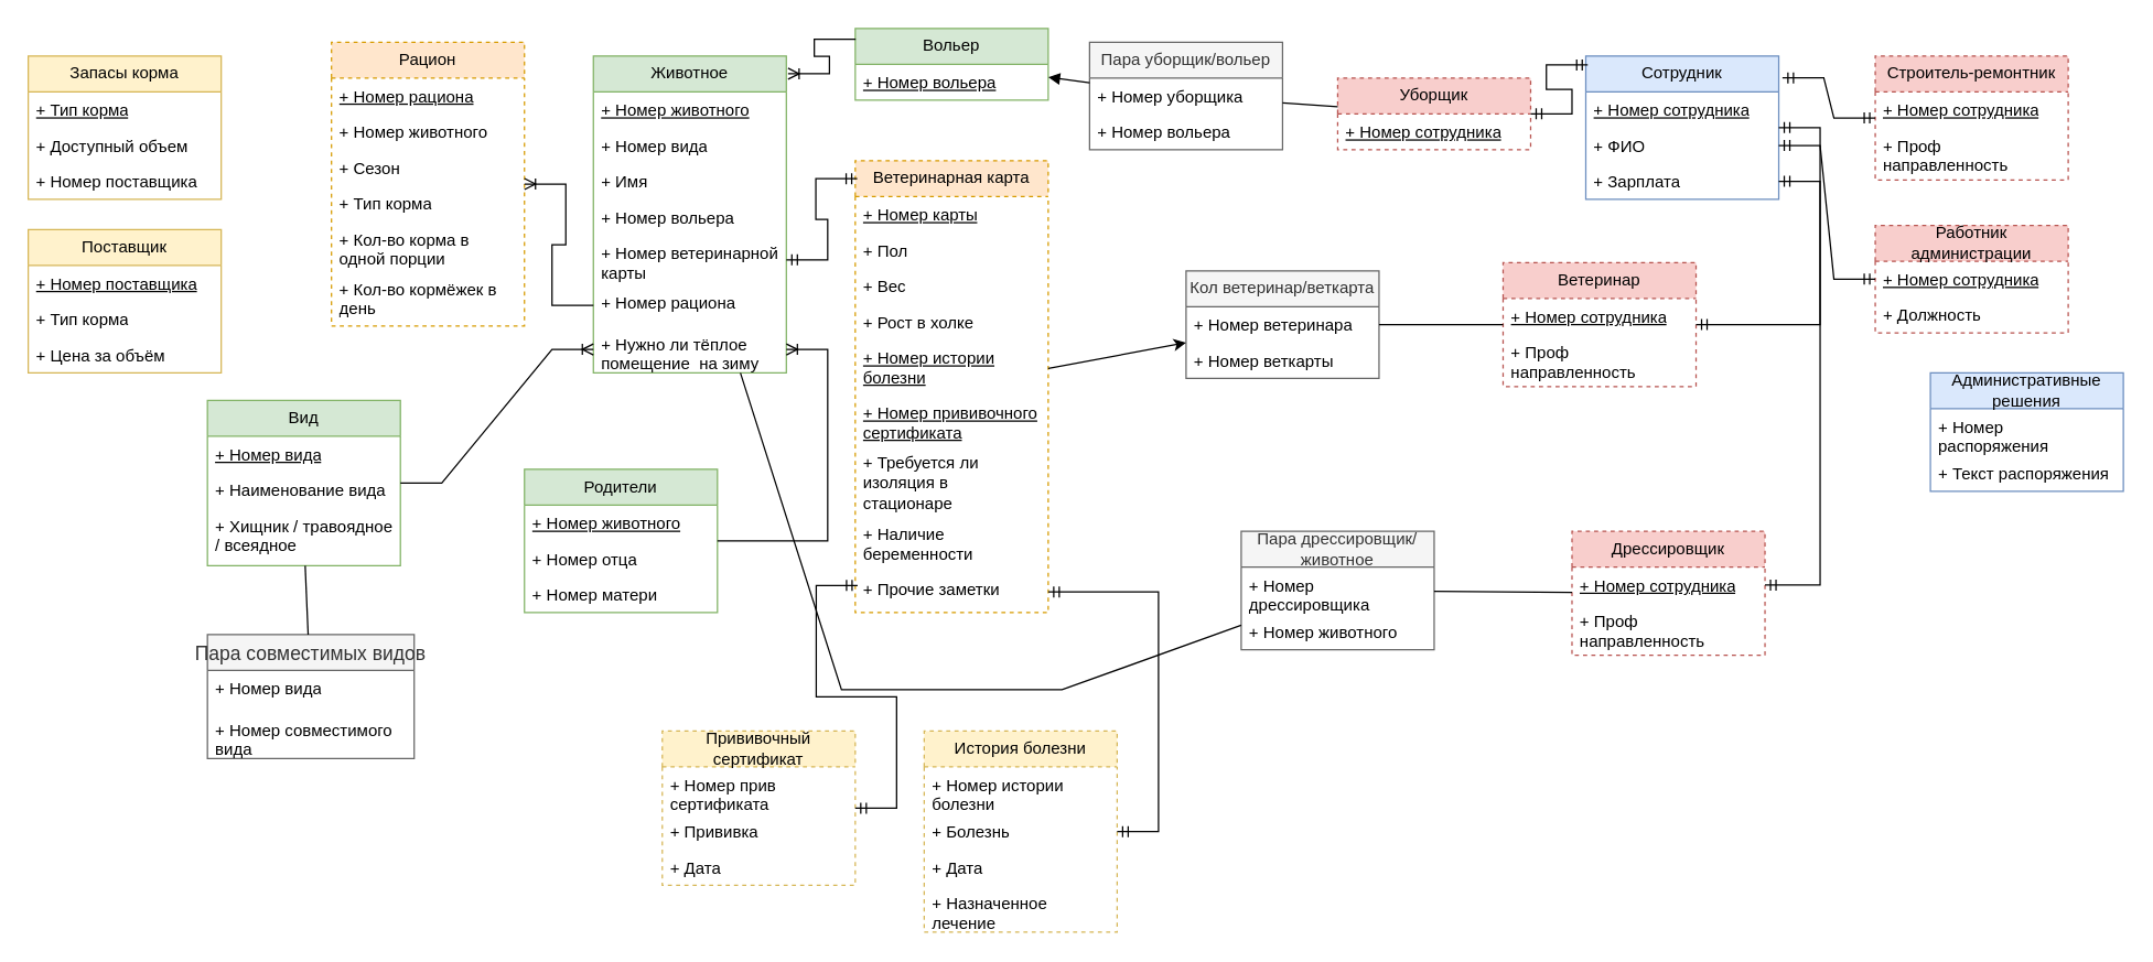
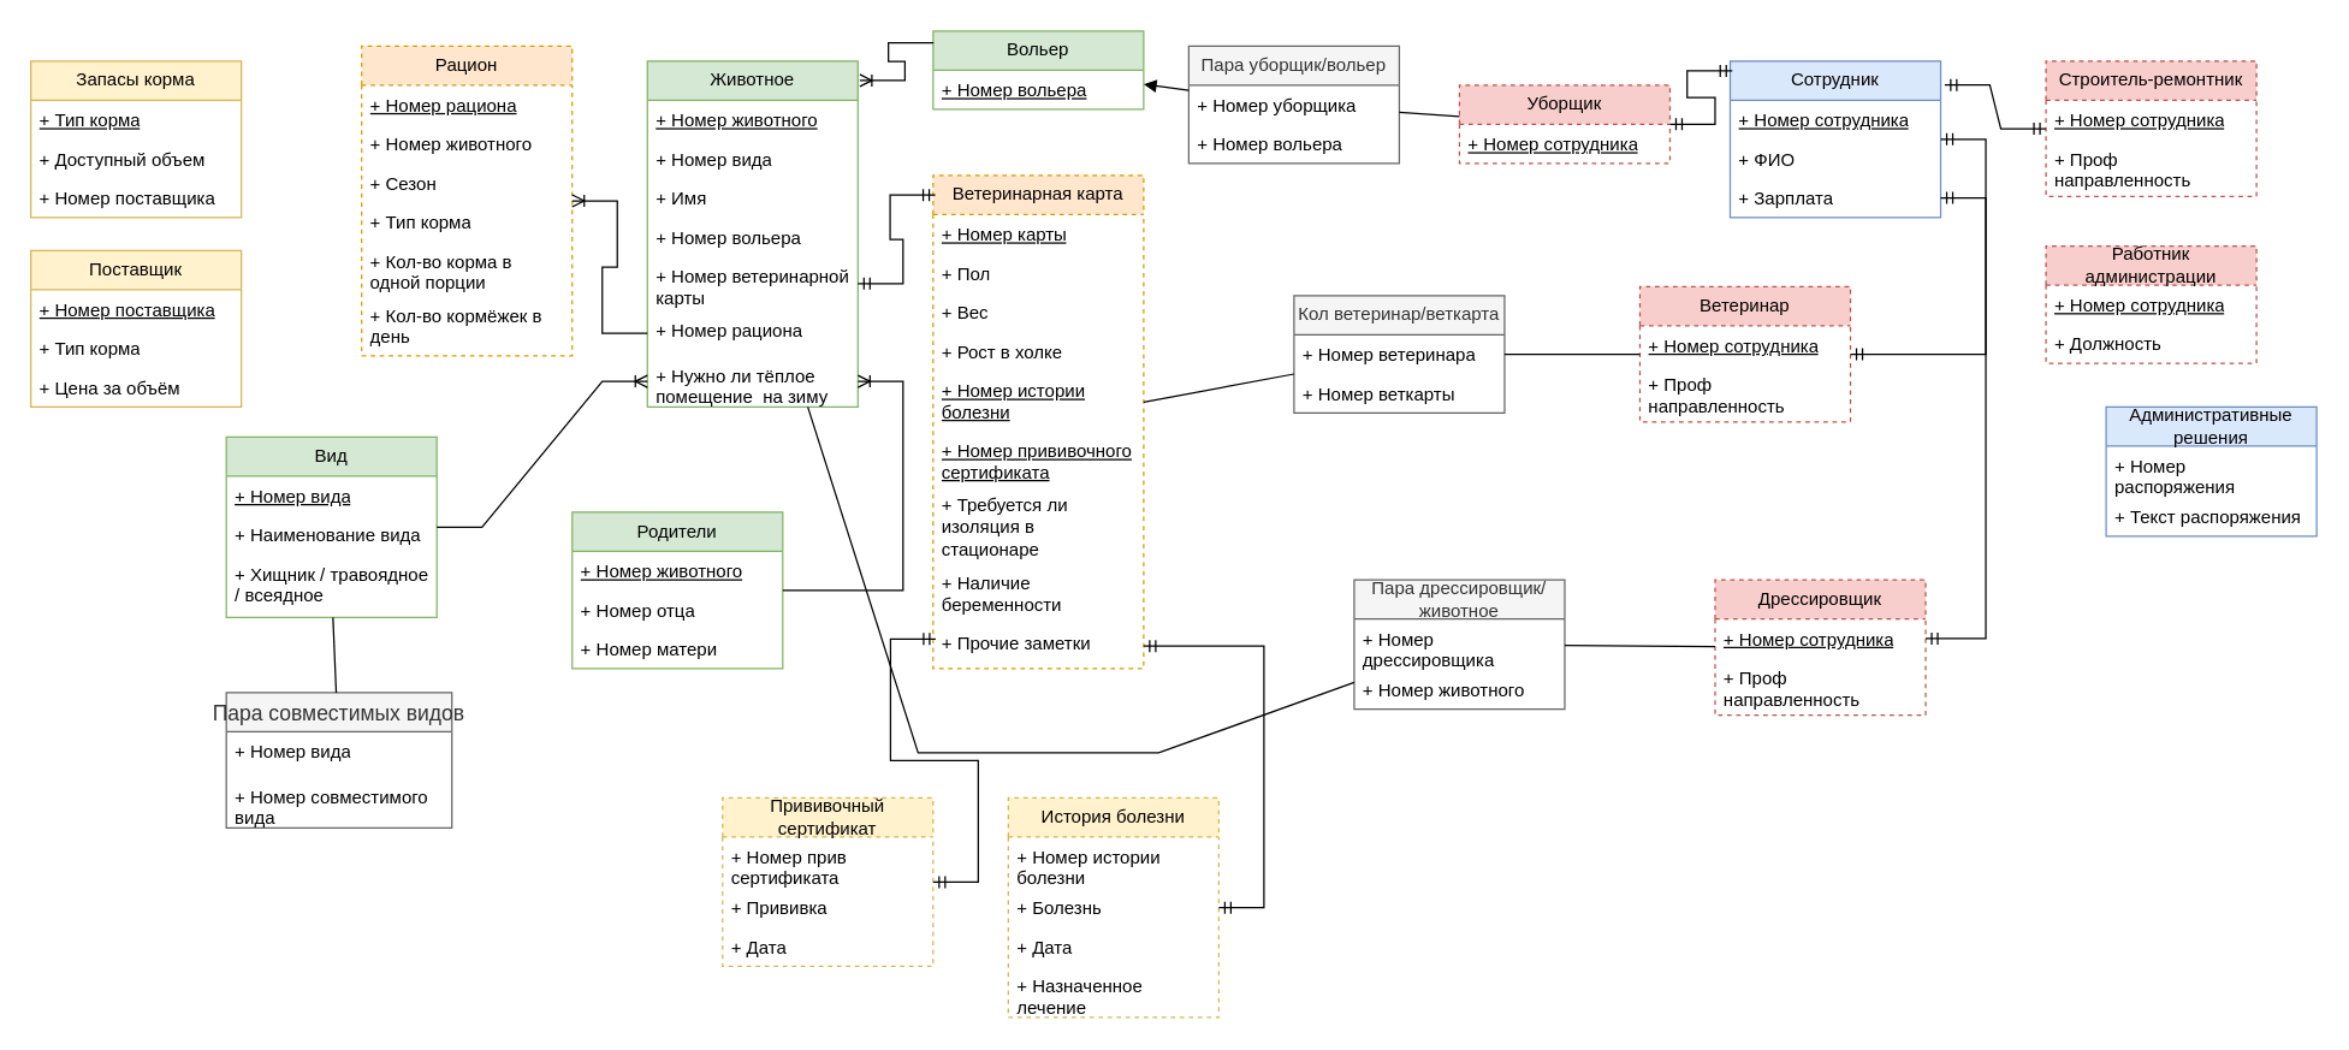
- <mxCell id="70" value="" style="edgeStyle=entityRelationEdgeStyle;fontSize=12;html=1;endArrow=ERmandOne;startArrow=ERmandOne;rounded=0;" parent="1" source="65" target="42" edge="1"><mxGeometry width="100" height="100" relative="1" as="geometry"><mxPoint x="1370" y="95" as="sourcePoint" /><mxPoint x="1303" y="66" as="targetPoint" /></mxGeometry></mxCell>
- <mxCell id="86" value="" style="endArrow=classic;html=1;rounded=0;" edge="1" parent="1" source="19" target="74"><mxGeometry relative="1" as="geometry"><mxPoint x="860" y="260" as="sourcePoint" /><mxPoint x="1020" y="260" as="targetPoint" /><Array as="points" /></mxGeometry></mxCell>
+ <mxCell id="86" value="" style="endArrow=none;html=1;rounded=0;" edge="1" parent="1" source="19" target="74"><mxGeometry relative="1" as="geometry"><mxPoint x="860" y="260" as="sourcePoint" /><mxPoint x="1020" y="260" as="targetPoint" /><Array as="points" /></mxGeometry></mxCell>
